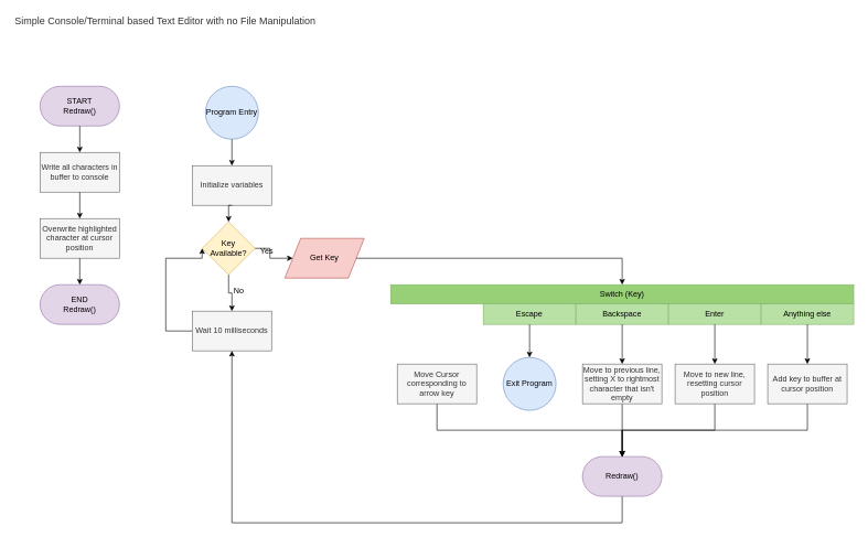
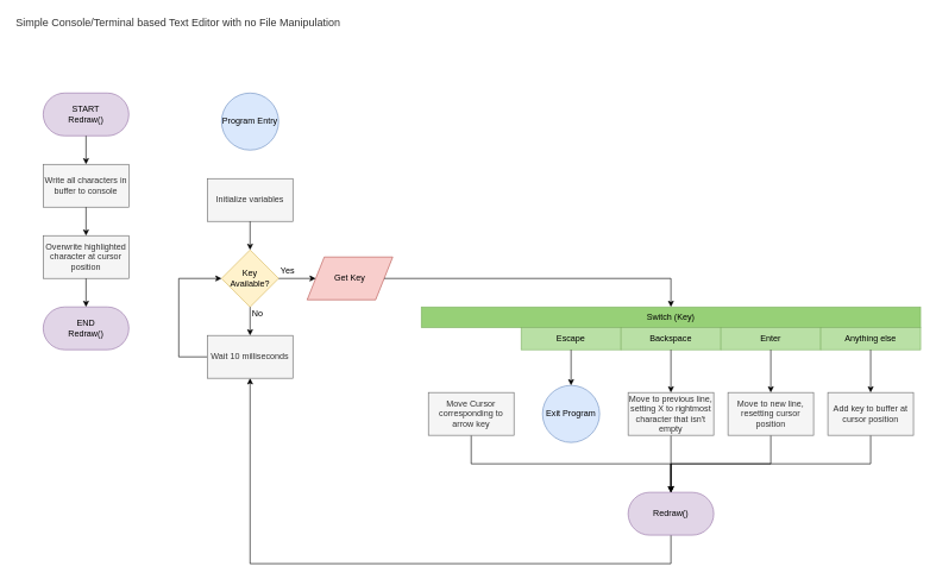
- <mxCell id="14" style="edgeStyle=orthogonalEdgeStyle;rounded=0;orthogonalLoop=1;jettySize=auto;html=1;exitX=0.5;exitY=1;exitDx=0;exitDy=0;entryX=0.5;entryY=0;entryDx=0;entryDy=0;" edge="1" parent="11" source="12" target="13"><mxGeometry relative="1" as="geometry" /></mxCell>
- <mxCell id="15" value="Key Available?" style="rhombus;whiteSpace=wrap;html=1;fillColor=#fff2cc;strokeColor=#d6b656;" vertex="1" parent="11"><mxGeometry x="55" y="205" width="80" height="80" as="geometry" /></mxCell>
+ <mxCell id="15" value="Key Available?" style="rhombus;whiteSpace=wrap;html=1;fillColor=#fff2cc;strokeColor=#d6b656;" vertex="1" parent="11"><mxGeometry x="60" y="220" width="80" height="80" as="geometry" /></mxCell>
